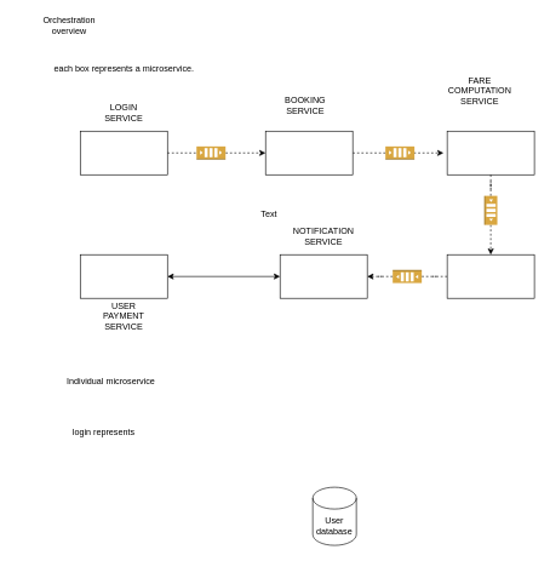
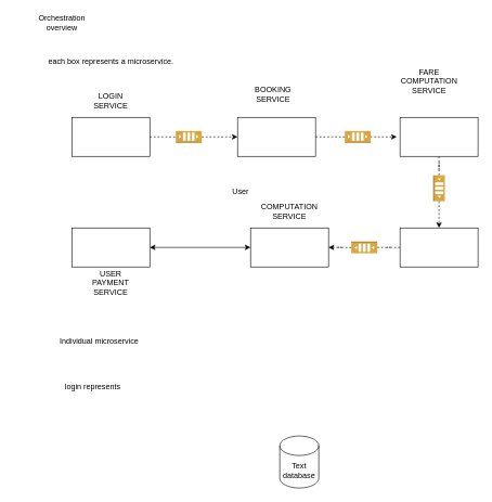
- <mxCell id="24" value="Text" style="text;html=1;strokeColor=none;fillColor=none;align=center;verticalAlign=middle;whiteSpace=wrap;rounded=0;" vertex="1" parent="1"><mxGeometry x="340" y="280" width="60" height="30" as="geometry" /></mxCell>
+ <mxCell id="24" value="User" style="text;html=1;strokeColor=none;fillColor=none;align=center;verticalAlign=middle;whiteSpace=wrap;rounded=0;" vertex="1" parent="1"><mxGeometry x="340" y="280" width="60" height="30" as="geometry" /></mxCell>
- <mxCell id="16" value="NOTIFICATION SERVICE" style="text;html=1;strokeColor=none;fillColor=none;align=center;verticalAlign=middle;whiteSpace=wrap;rounded=0;" vertex="1" parent="1"><mxGeometry x="400" y="310" width="90" height="30" as="geometry" /></mxCell>
+ <mxCell id="16" value="COMPUTATION SERVICE" style="text;html=1;strokeColor=none;fillColor=none;align=center;verticalAlign=middle;whiteSpace=wrap;rounded=0;" vertex="1" parent="1"><mxGeometry x="400" y="310" width="90" height="30" as="geometry" /></mxCell>
- <mxCell id="31" value="User database" style="shape=cylinder3;whiteSpace=wrap;html=1;boundedLbl=1;backgroundOutline=1;size=15;" vertex="1" parent="1"><mxGeometry x="430" y="670" width="60" height="80" as="geometry" /></mxCell>
+ <mxCell id="31" value="Text database" style="shape=cylinder3;whiteSpace=wrap;html=1;boundedLbl=1;backgroundOutline=1;size=15;" vertex="1" parent="1"><mxGeometry x="430" y="670" width="60" height="80" as="geometry" /></mxCell>
